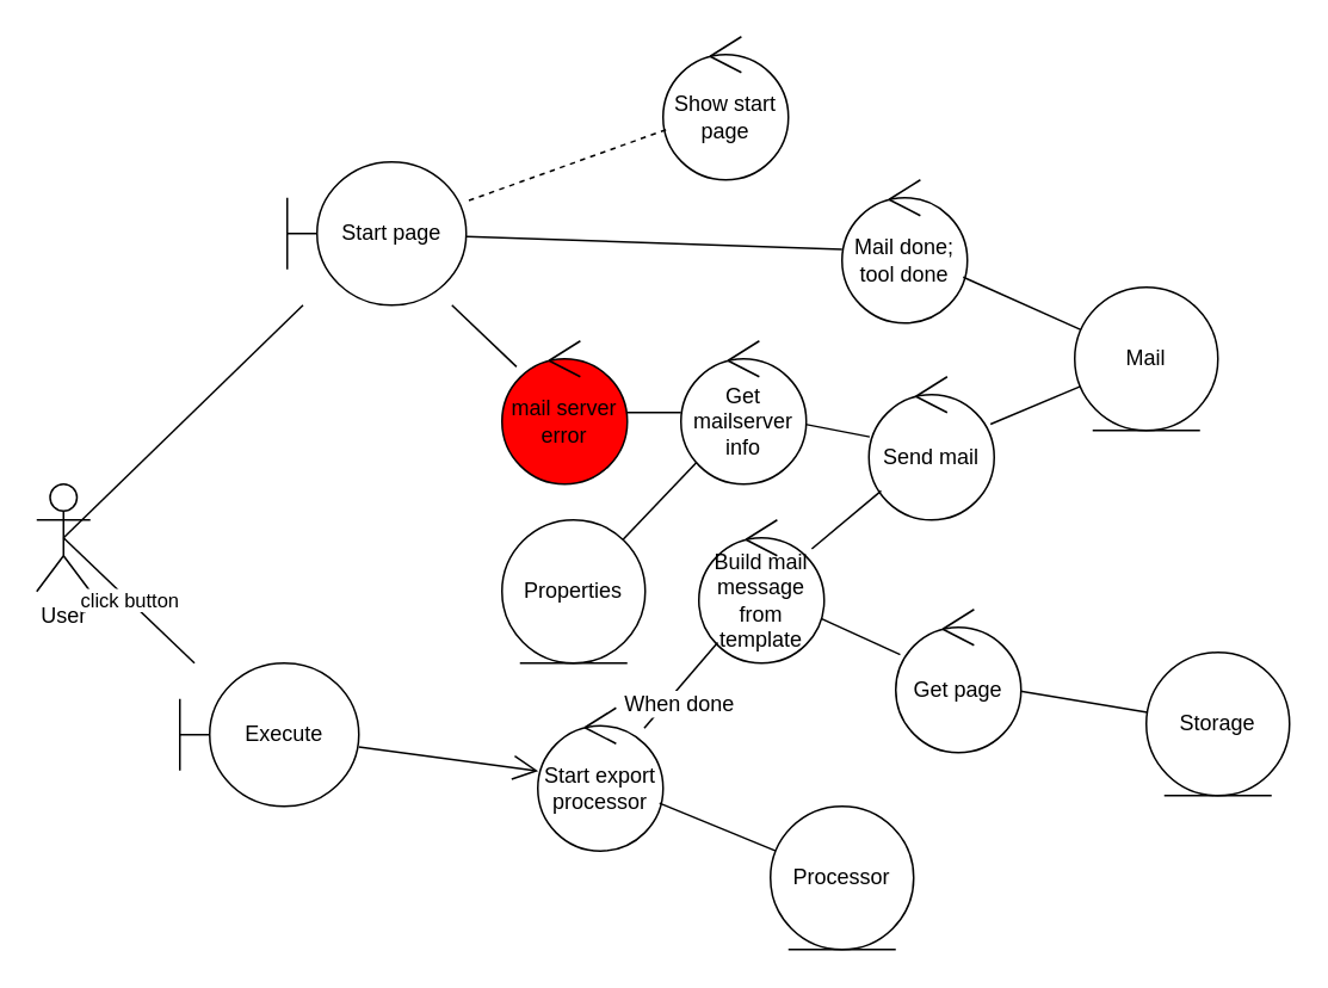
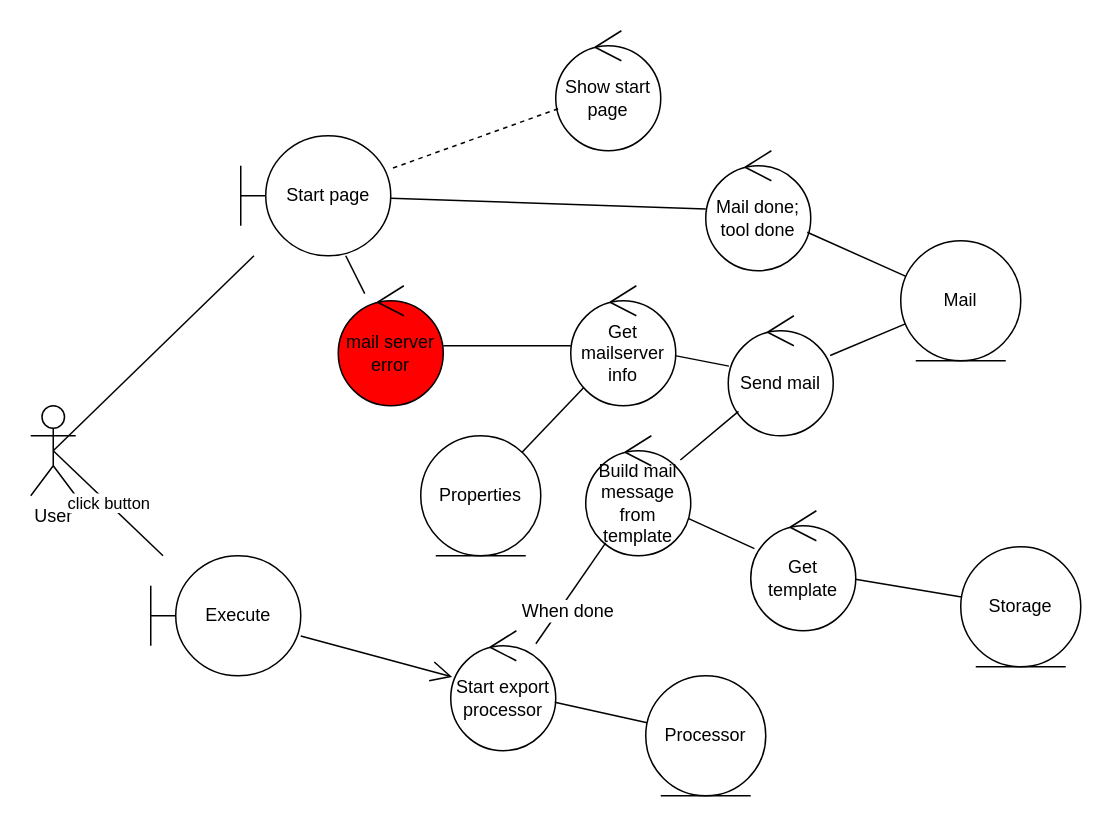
- <mxCell id="31" value="mail server error" style="ellipse;shape=umlControl;whiteSpace=wrap;html=1;labelBackgroundColor=none;fillColor=#FF0000;" vertex="1" parent="1"><mxGeometry x="280" y="190" width="70" height="80" as="geometry" /></mxCell>
+ <mxCell id="31" value="mail server error" style="ellipse;shape=umlControl;whiteSpace=wrap;html=1;labelBackgroundColor=none;fillColor=#FF0000;" vertex="1" parent="1"><mxGeometry x="225" y="190" width="70" height="80" as="geometry" /></mxCell>
- <mxCell id="21" value="Get page" style="ellipse;shape=umlControl;whiteSpace=wrap;html=1;labelBackgroundColor=none;fillColor=#FFFFFF;" vertex="1" parent="1"><mxGeometry x="500" y="340" width="70" height="80" as="geometry" /></mxCell>
+ <mxCell id="21" value="Get template" style="ellipse;shape=umlControl;whiteSpace=wrap;html=1;labelBackgroundColor=none;fillColor=#FFFFFF;" vertex="1" parent="1"><mxGeometry x="500" y="340" width="70" height="80" as="geometry" /></mxCell>
- <mxCell id="9" value="Start export processor" style="ellipse;shape=umlControl;whiteSpace=wrap;html=1;labelBackgroundColor=none;fillColor=#FFFFFF;" vertex="1" parent="1"><mxGeometry x="300" y="395" width="70" height="80" as="geometry" /></mxCell>
+ <mxCell id="9" value="Start export processor" style="ellipse;shape=umlControl;whiteSpace=wrap;html=1;labelBackgroundColor=none;fillColor=#FFFFFF;" vertex="1" parent="1"><mxGeometry x="300" y="420" width="70" height="80" as="geometry" /></mxCell>
